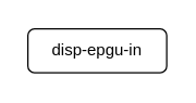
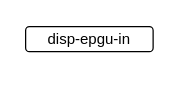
- <mxCell id="2" value="disp-epgu-in" style="rounded=1;whiteSpace=wrap;html=1;" vertex="1" parent="1"><mxGeometry x="20" y="20.84" width="102" height="32.32" as="geometry" /></mxCell>
+ <mxCell id="2" value="disp-epgu-in" style="rounded=1;whiteSpace=wrap;html=1;" vertex="1" parent="1"><mxGeometry x="20" y="20.84" width="102" height="20" as="geometry" /></mxCell>
